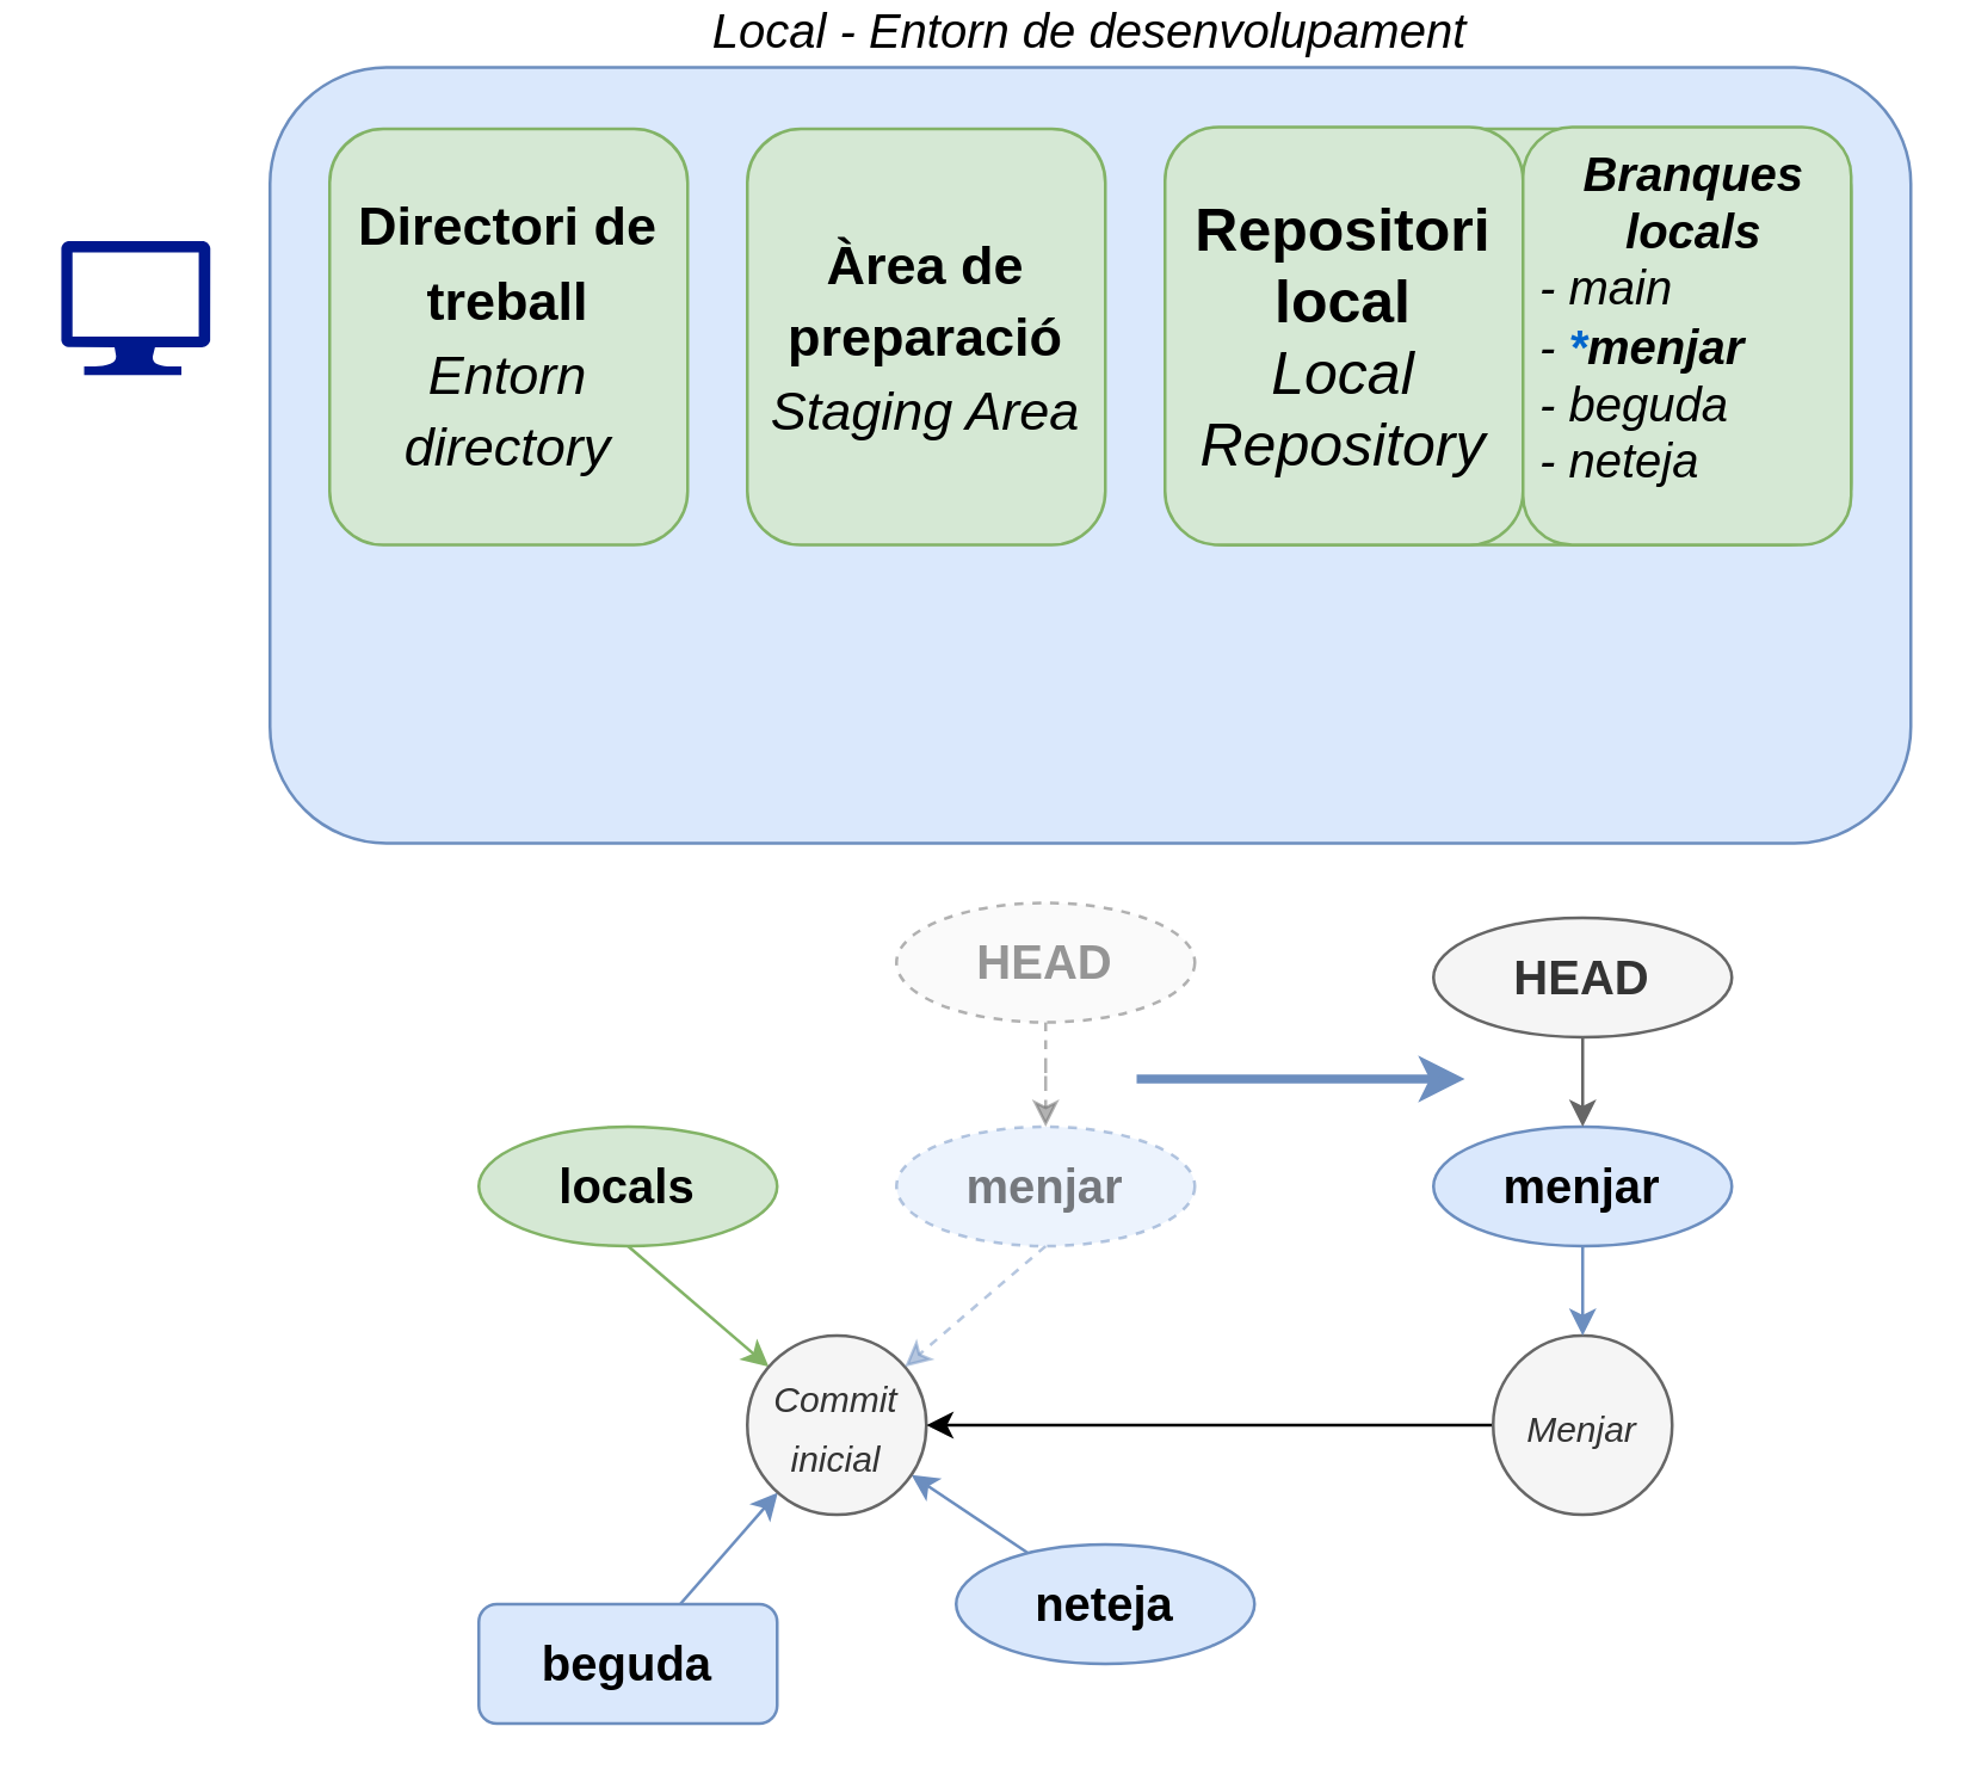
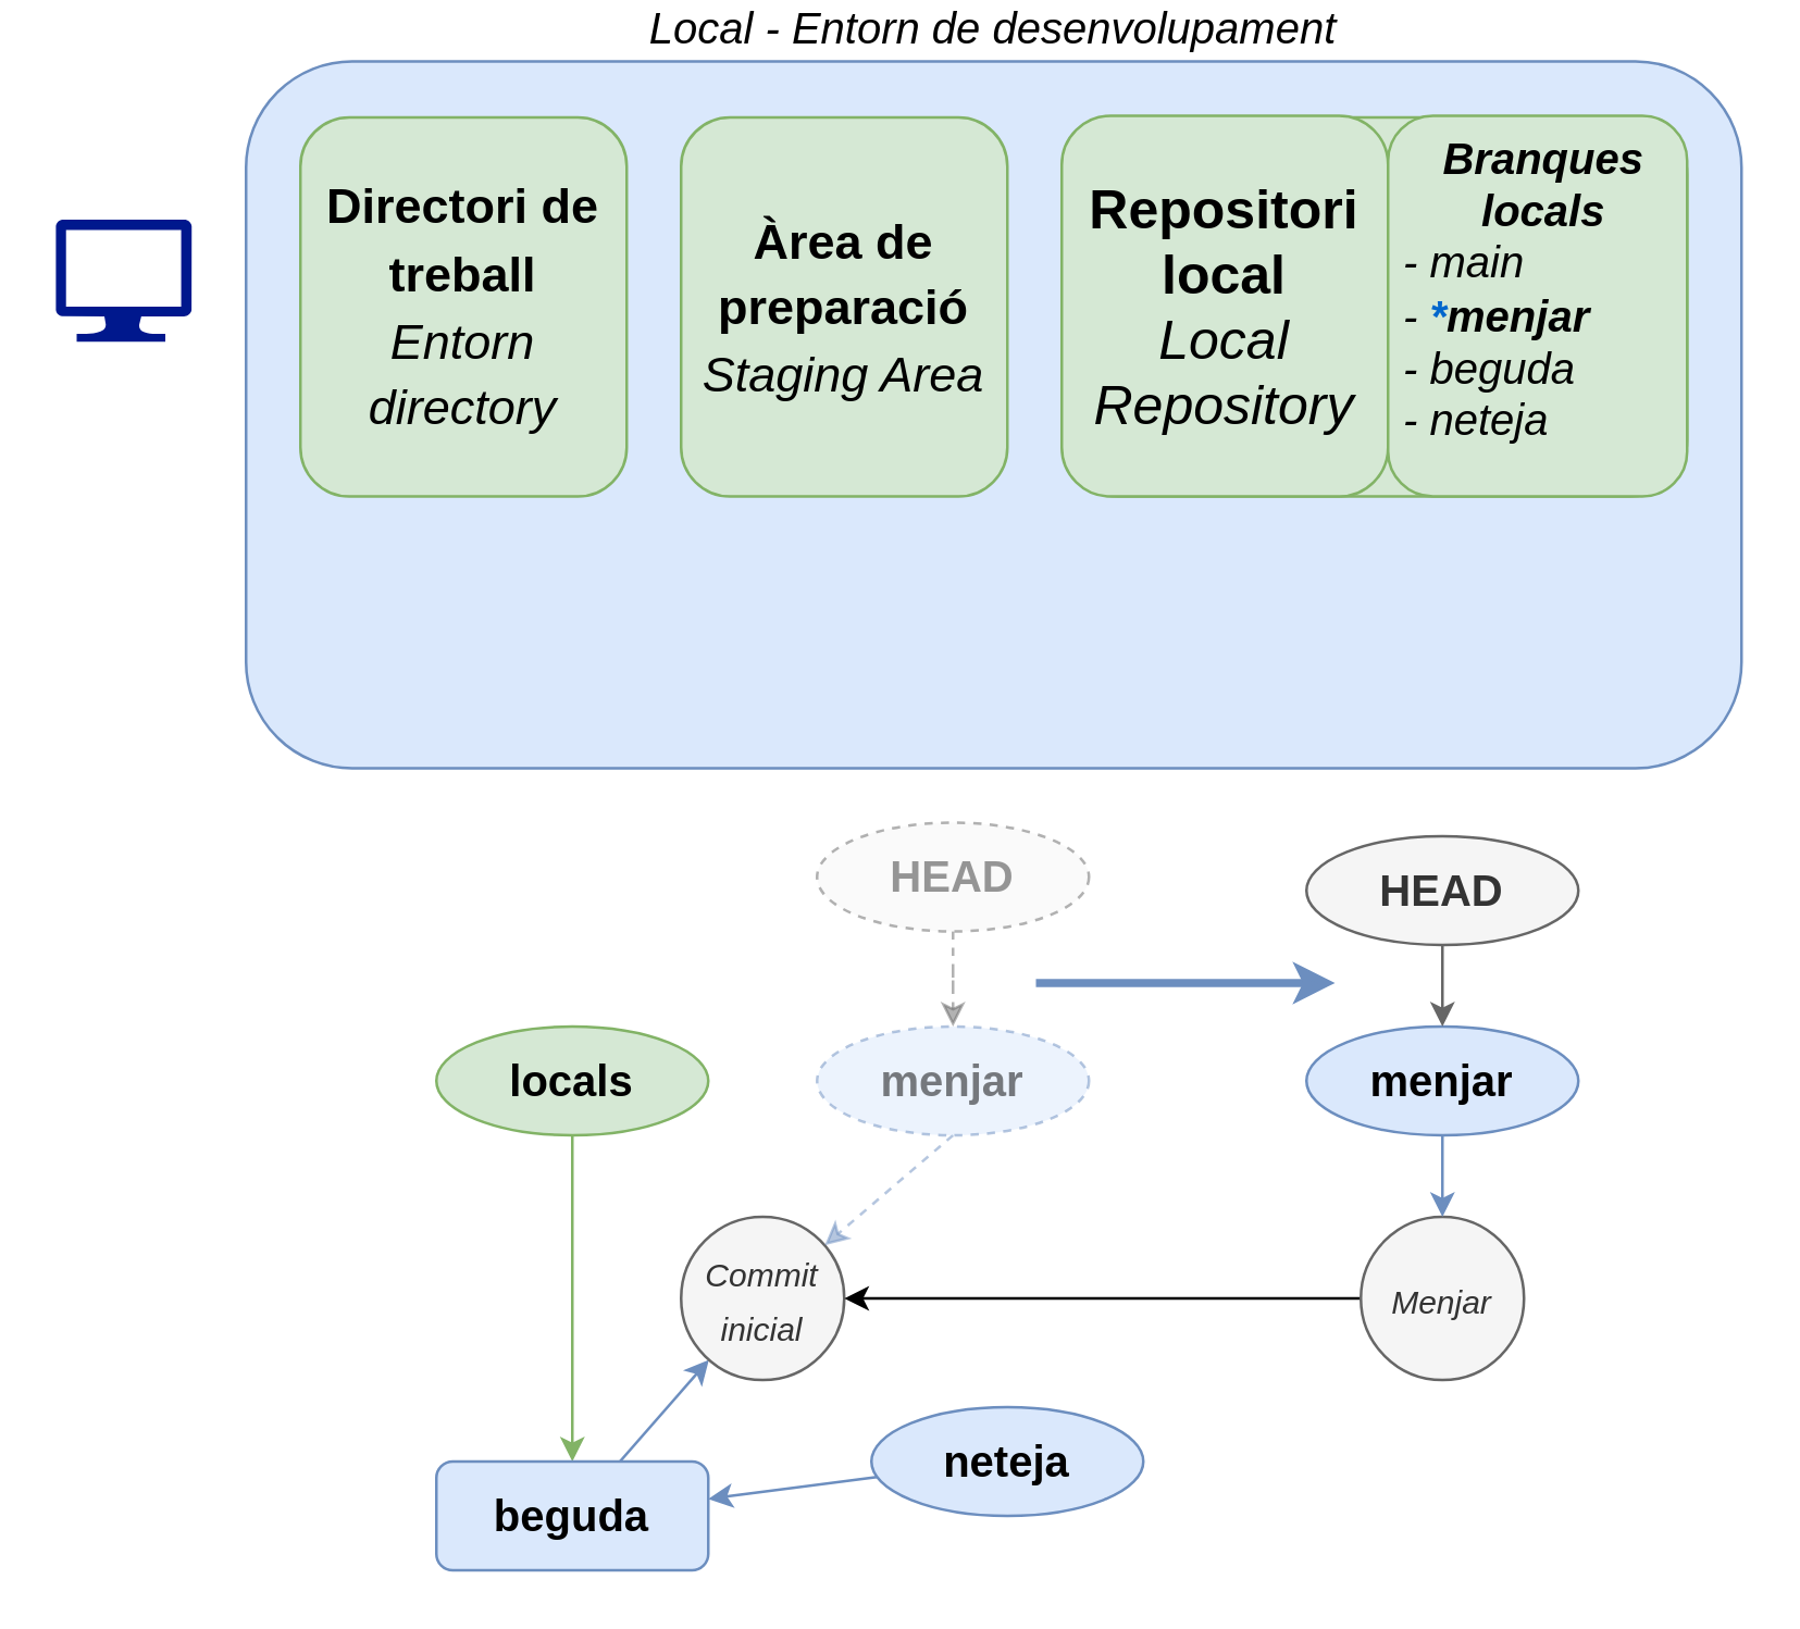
- <mxCell id="2" style="rounded=0;orthogonalLoop=1;jettySize=auto;html=1;exitX=0.5;exitY=1;exitDx=0;exitDy=0;fillColor=#d5e8d4;strokeColor=#82b366;" edge="1" parent="1" source="3" target="8"><mxGeometry relative="1" as="geometry"><mxPoint x="256.667" y="455" as="targetPoint" /></mxGeometry></mxCell>
+ <mxCell id="2" style="rounded=0;orthogonalLoop=1;jettySize=auto;html=1;exitX=0.5;exitY=1;exitDx=0;exitDy=0;fillColor=#d5e8d4;strokeColor=#82b366;" edge="1" parent="1" source="3" target="4"><mxGeometry relative="1" as="geometry"><mxPoint x="256.667" y="455" as="targetPoint" /></mxGeometry></mxCell>
- <mxCell id="7" style="rounded=0;orthogonalLoop=1;jettySize=auto;html=1;fillColor=#dae8fc;strokeColor=#6c8ebf;" edge="1" parent="1" source="6" target="8"><mxGeometry relative="1" as="geometry"><mxPoint x="220" y="547" as="sourcePoint" /><mxPoint x="297.5" y="495" as="targetPoint" /></mxGeometry></mxCell>
+ <mxCell id="7" style="rounded=0;orthogonalLoop=1;jettySize=auto;html=1;fillColor=#dae8fc;strokeColor=#6c8ebf;" edge="1" parent="1" source="6" target="4"><mxGeometry relative="1" as="geometry"><mxPoint x="220" y="547" as="sourcePoint" /><mxPoint x="297.5" y="495" as="targetPoint" /></mxGeometry></mxCell>
